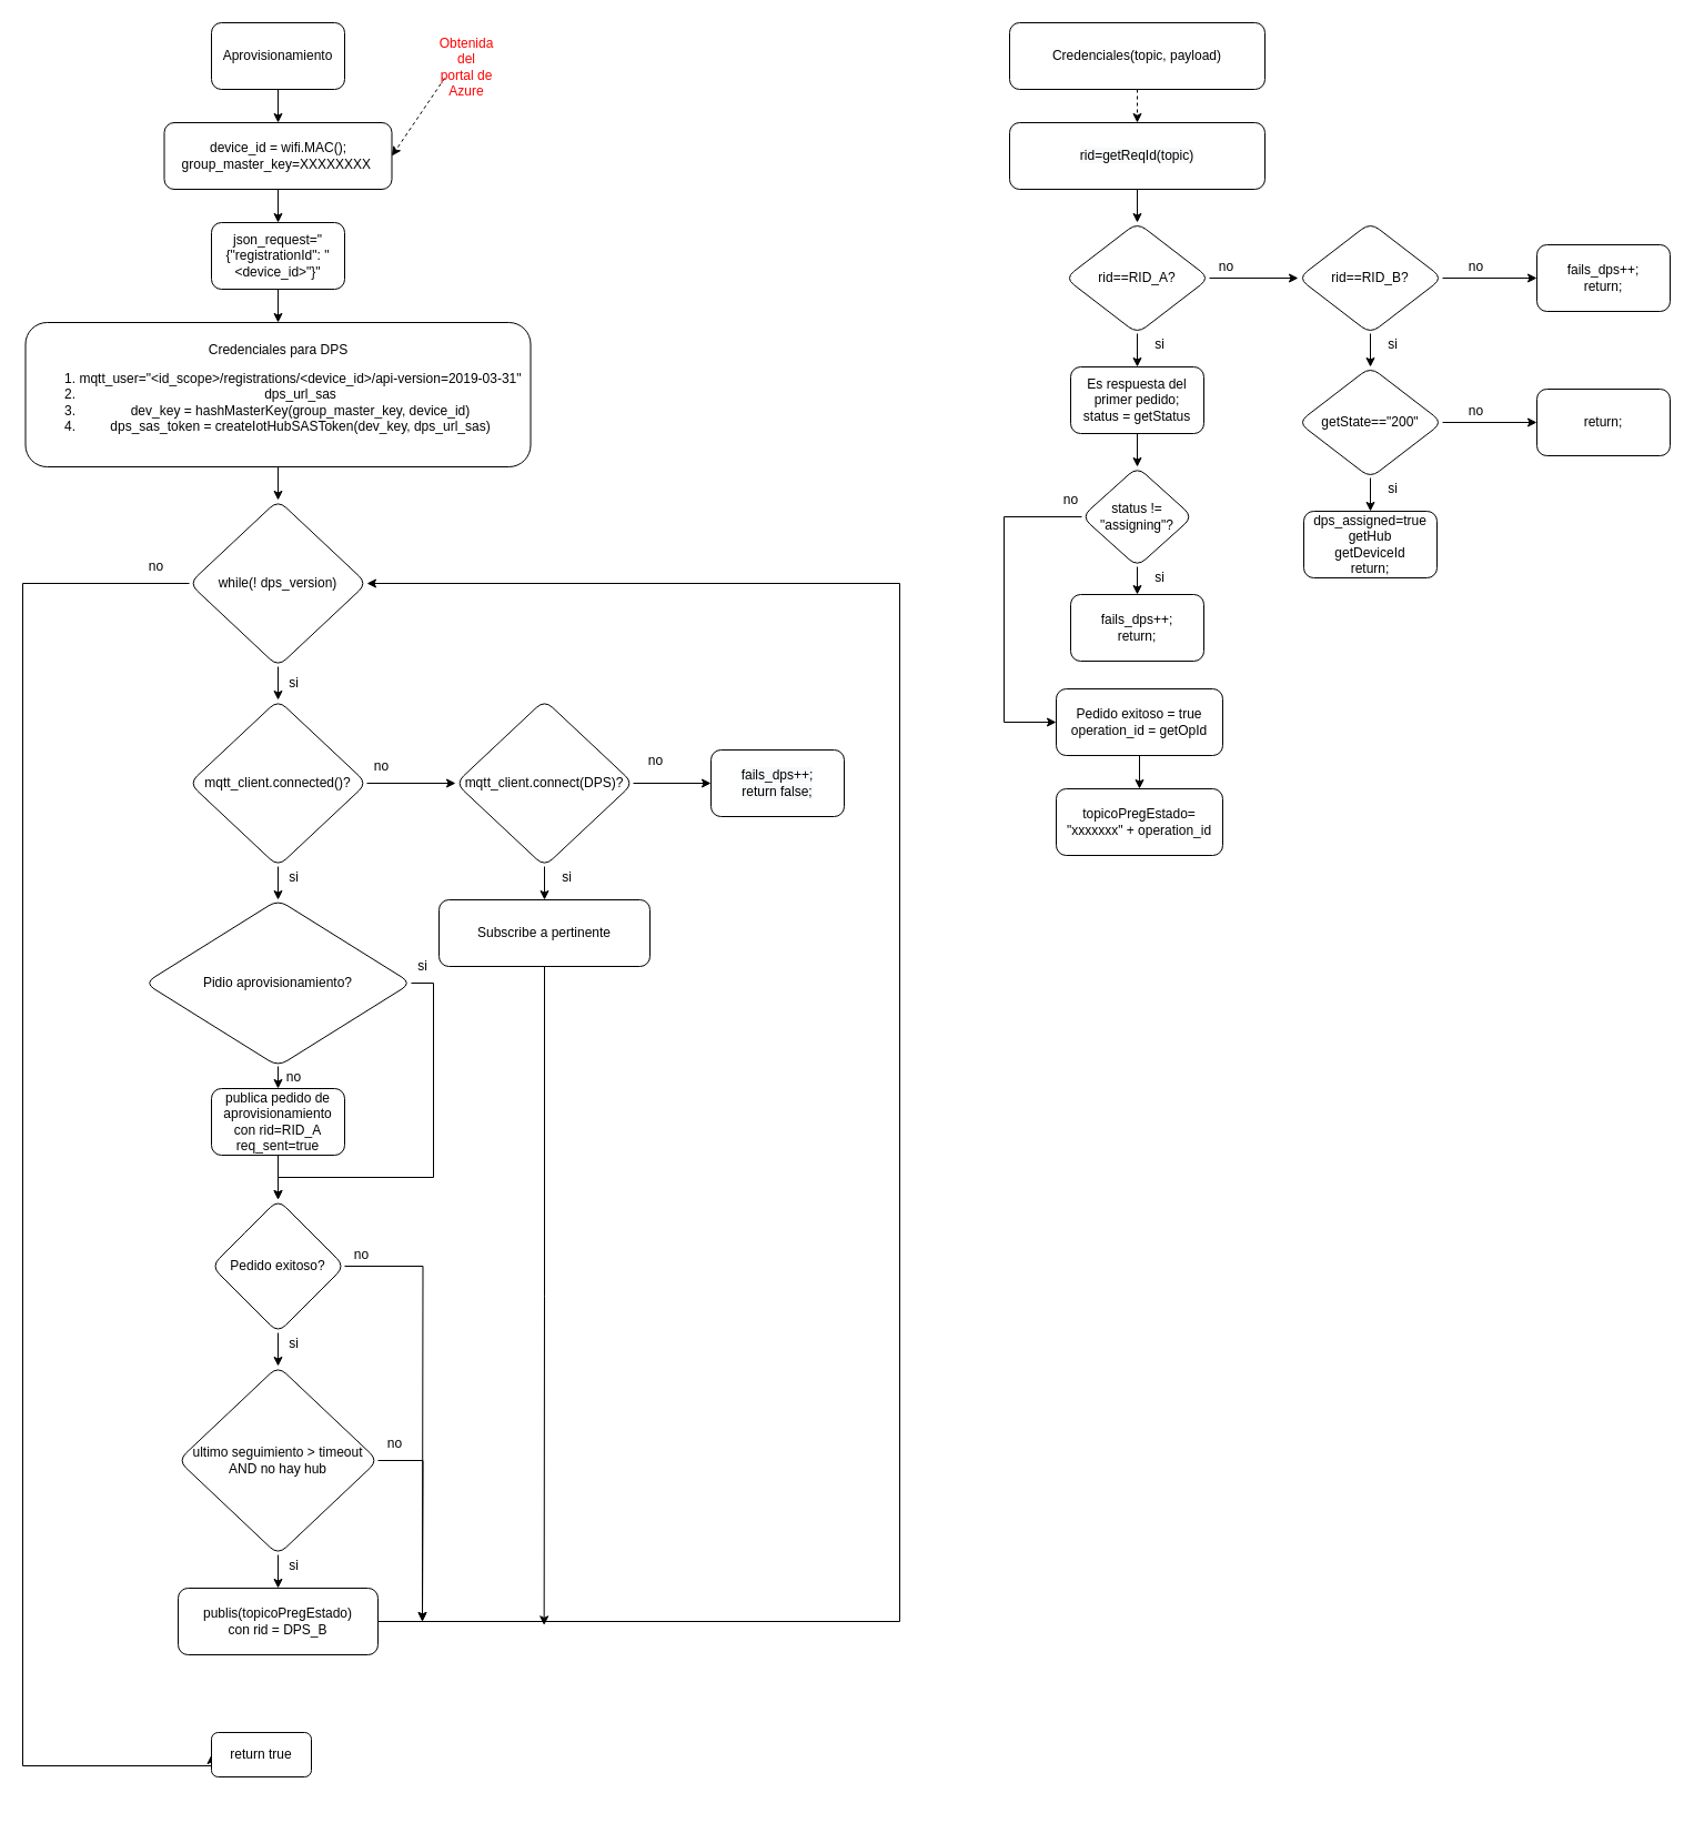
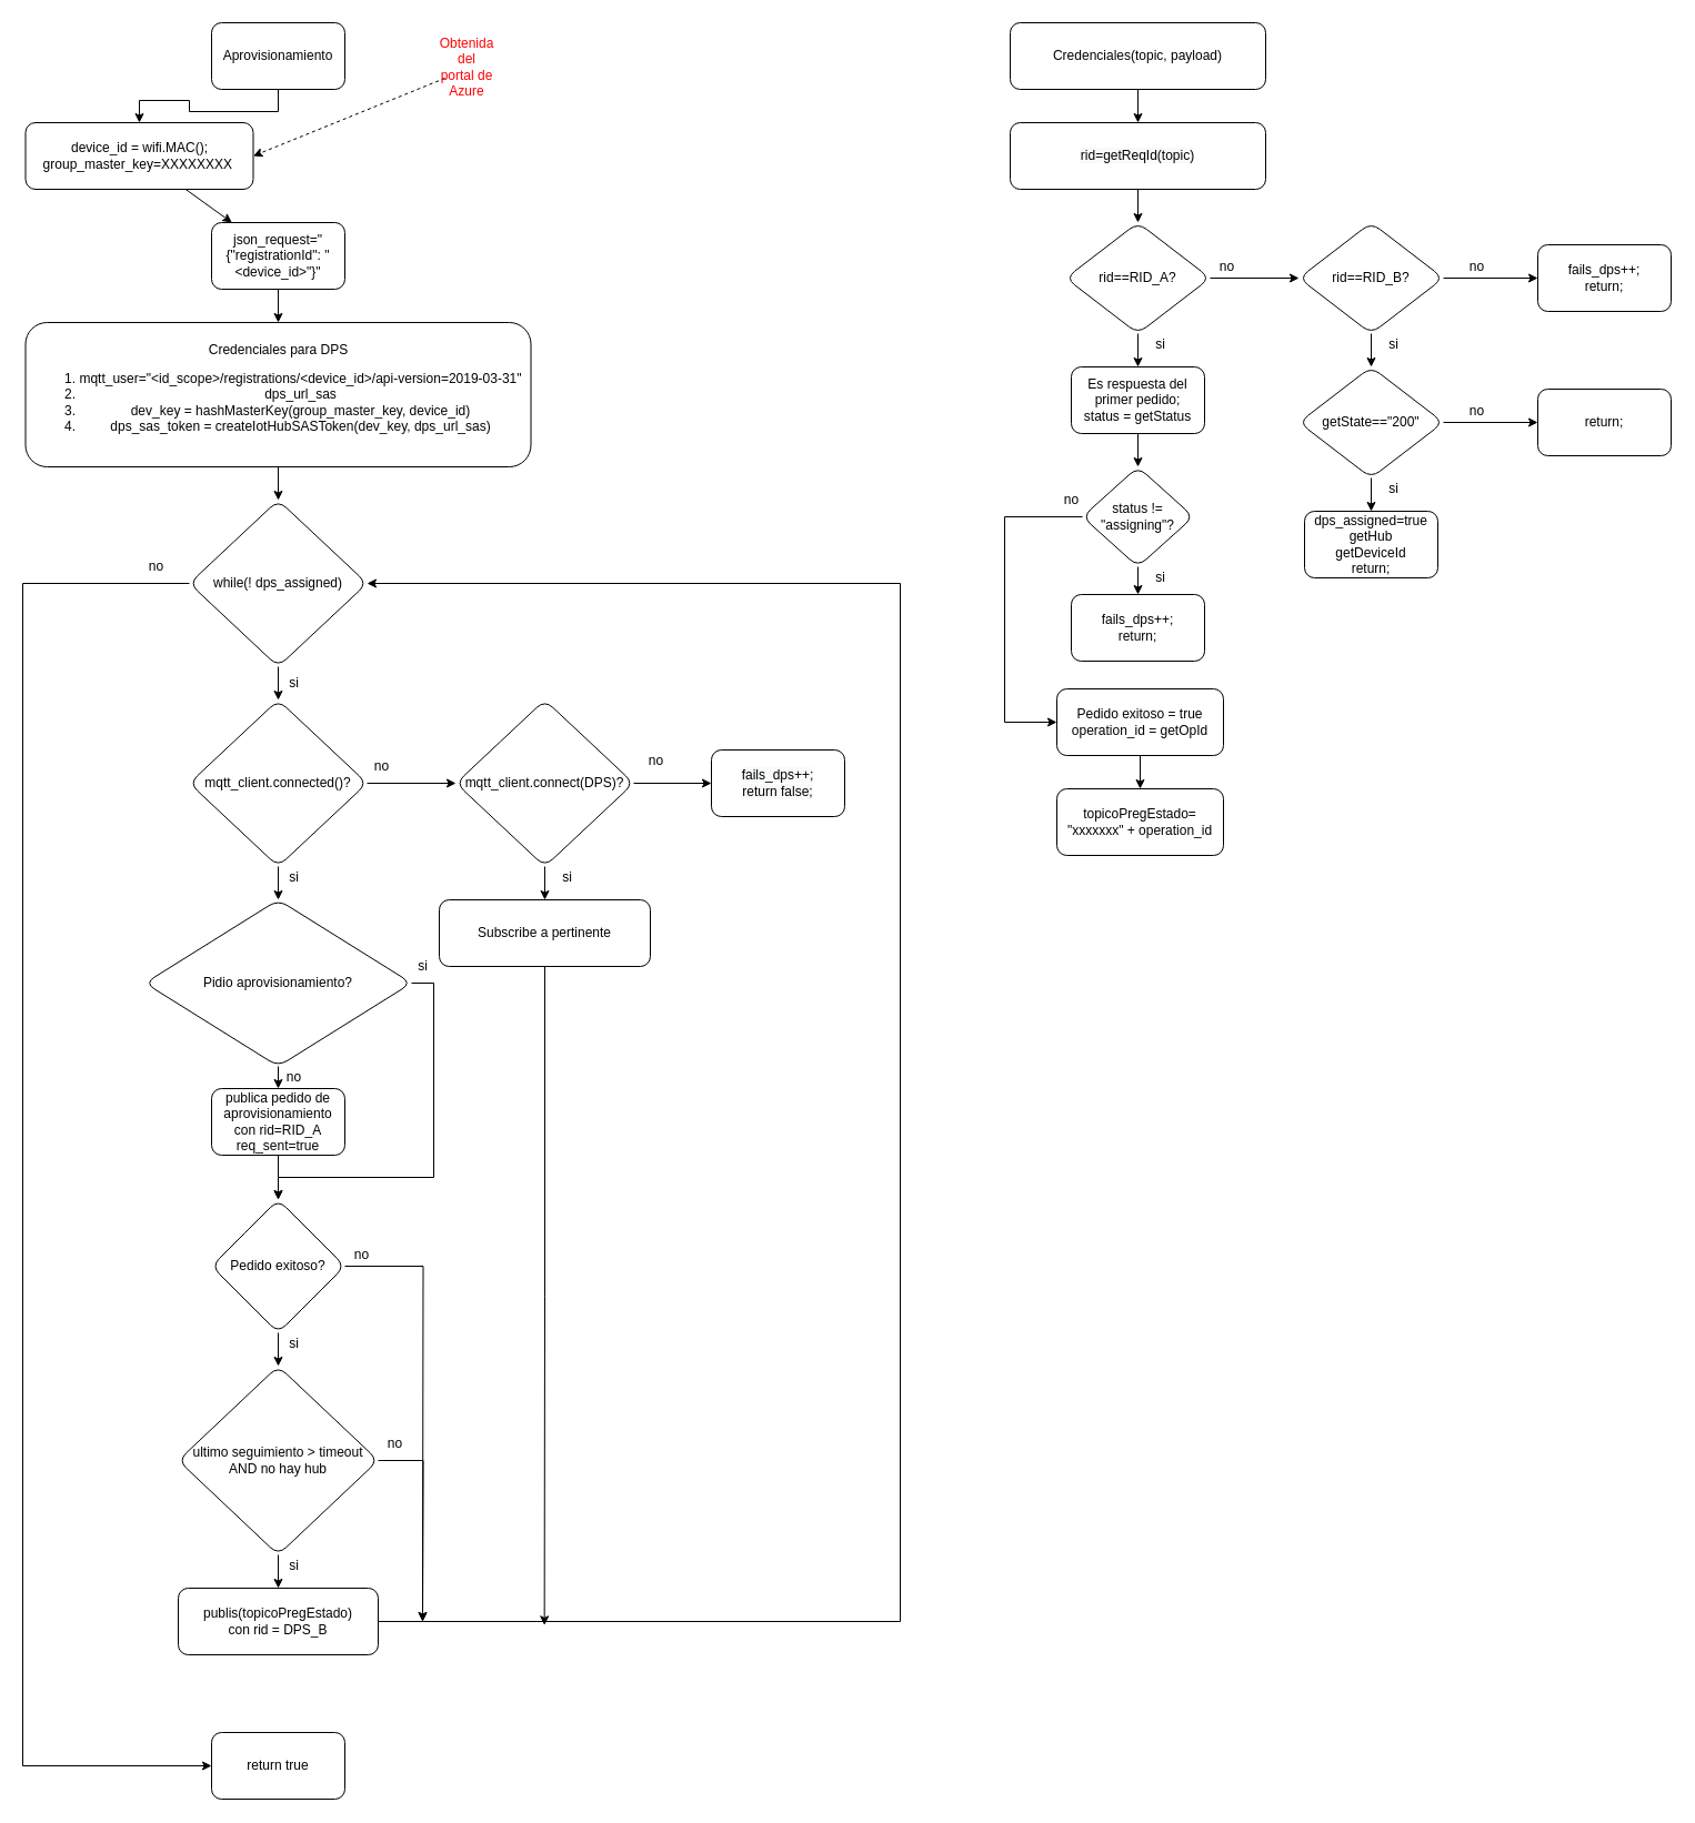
- <mxCell id="31" value="" style="edgeStyle=none;rounded=0;orthogonalLoop=1;jettySize=auto;html=1;dashed=1;" parent="1" source="32" target="34" edge="1"><mxGeometry relative="1" as="geometry" /></mxCell>
+ <mxCell id="31" value="" style="edgeStyle=none;rounded=0;orthogonalLoop=1;jettySize=auto;html=1;" parent="1" source="32" target="34" edge="1"><mxGeometry relative="1" as="geometry" /></mxCell>
- <mxCell id="5" value="device_id = wifi.MAC();&lt;br&gt;group_master_key=XXXXXXXX&amp;nbsp;" style="whiteSpace=wrap;html=1;rounded=1;" parent="1" vertex="1"><mxGeometry x="147.5" y="110" width="205" height="60" as="geometry" /></mxCell>
+ <mxCell id="5" value="device_id = wifi.MAC();&lt;br&gt;group_master_key=XXXXXXXX&amp;nbsp;" style="whiteSpace=wrap;html=1;rounded=1;" parent="1" vertex="1"><mxGeometry x="22.5" y="110" width="205" height="60" as="geometry" /></mxCell>
- <mxCell id="14" value="while(! dps_version)" style="rhombus;whiteSpace=wrap;html=1;rounded=1;" parent="1" vertex="1"><mxGeometry x="170" y="450" width="160" height="150" as="geometry" /></mxCell>
+ <mxCell id="14" value="while(! dps_assigned)" style="rhombus;whiteSpace=wrap;html=1;rounded=1;" parent="1" vertex="1"><mxGeometry x="170" y="450" width="160" height="150" as="geometry" /></mxCell>
- <mxCell id="64" value="return true" style="rounded=1;whiteSpace=wrap;html=1;" parent="1" vertex="1"><mxGeometry x="190" y="1560" width="90" height="40" as="geometry" /></mxCell>
+ <mxCell id="64" value="return true" style="rounded=1;whiteSpace=wrap;html=1;" parent="1" vertex="1"><mxGeometry x="190" y="1560" width="120" height="60" as="geometry" /></mxCell>
